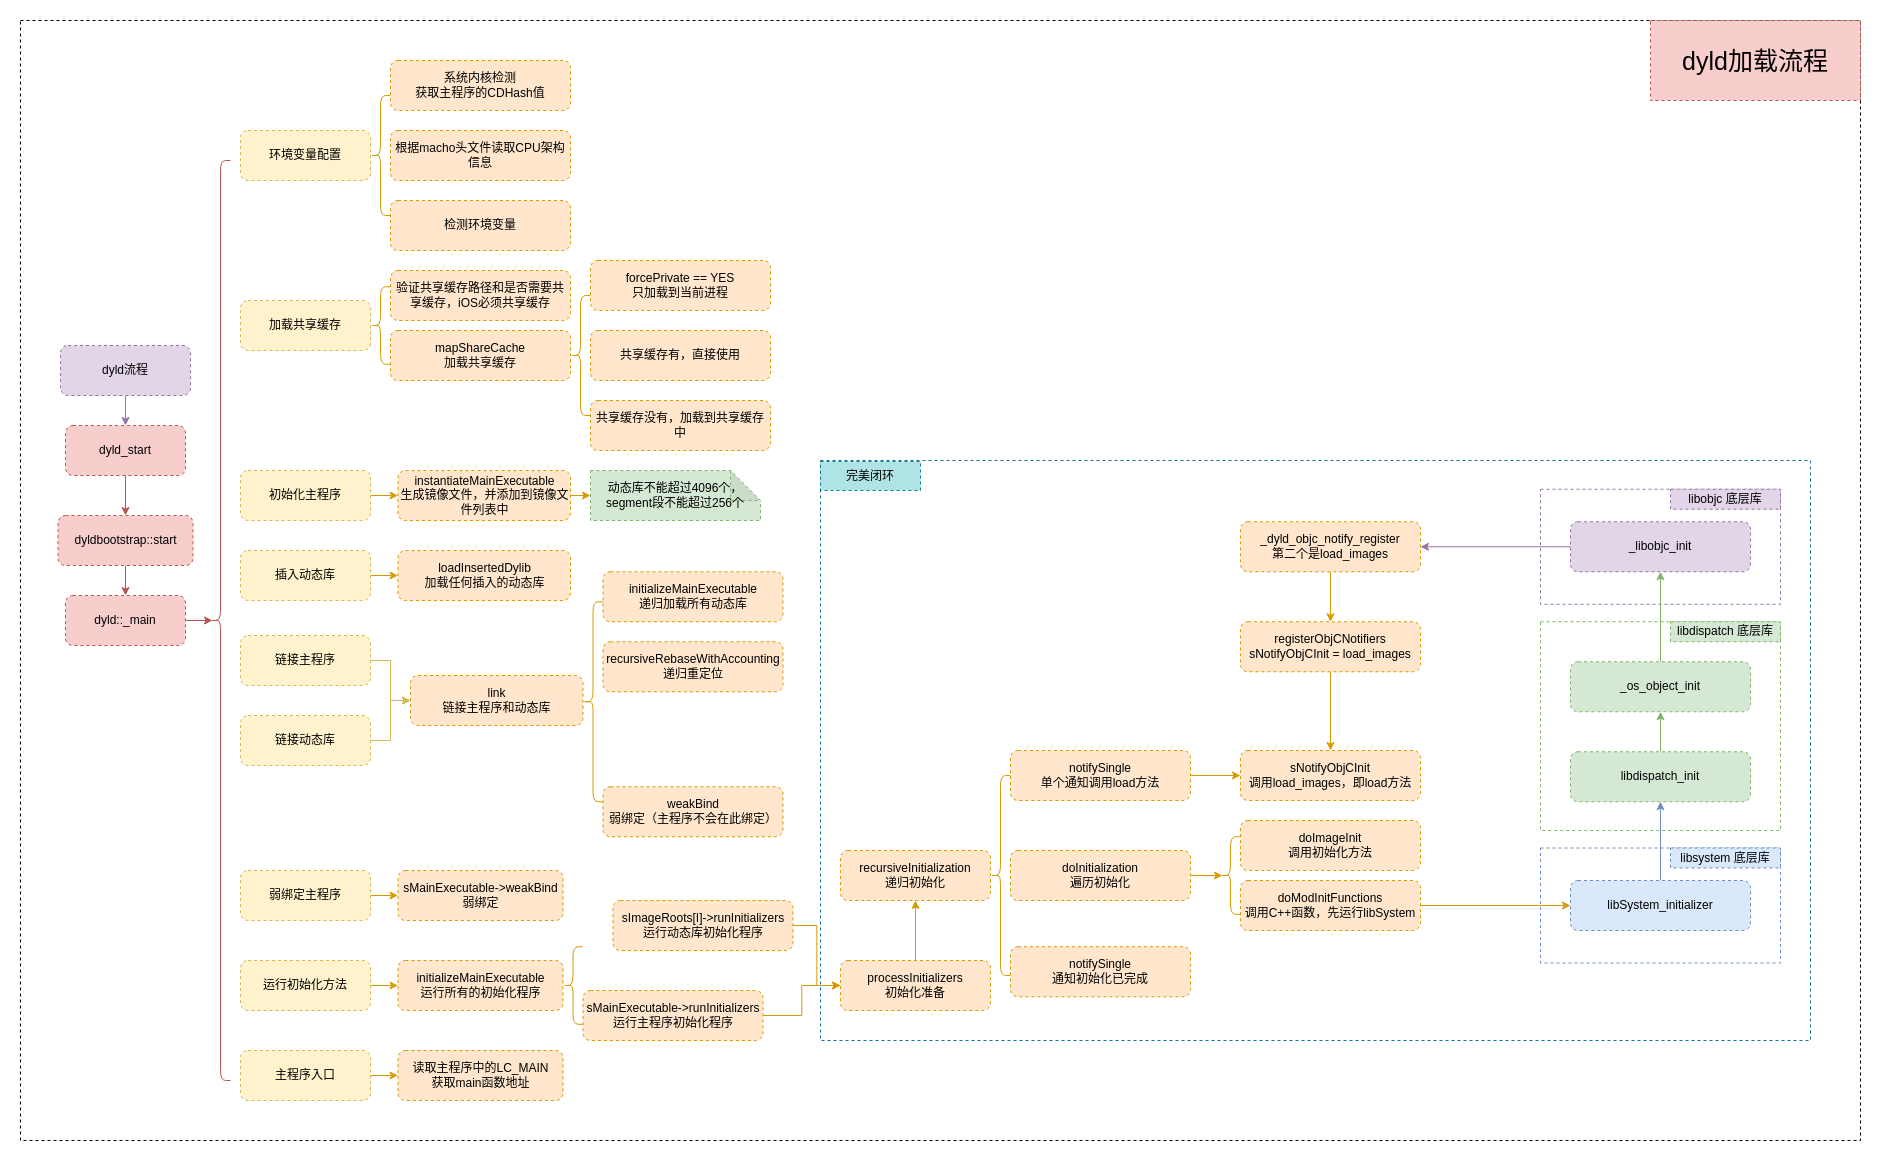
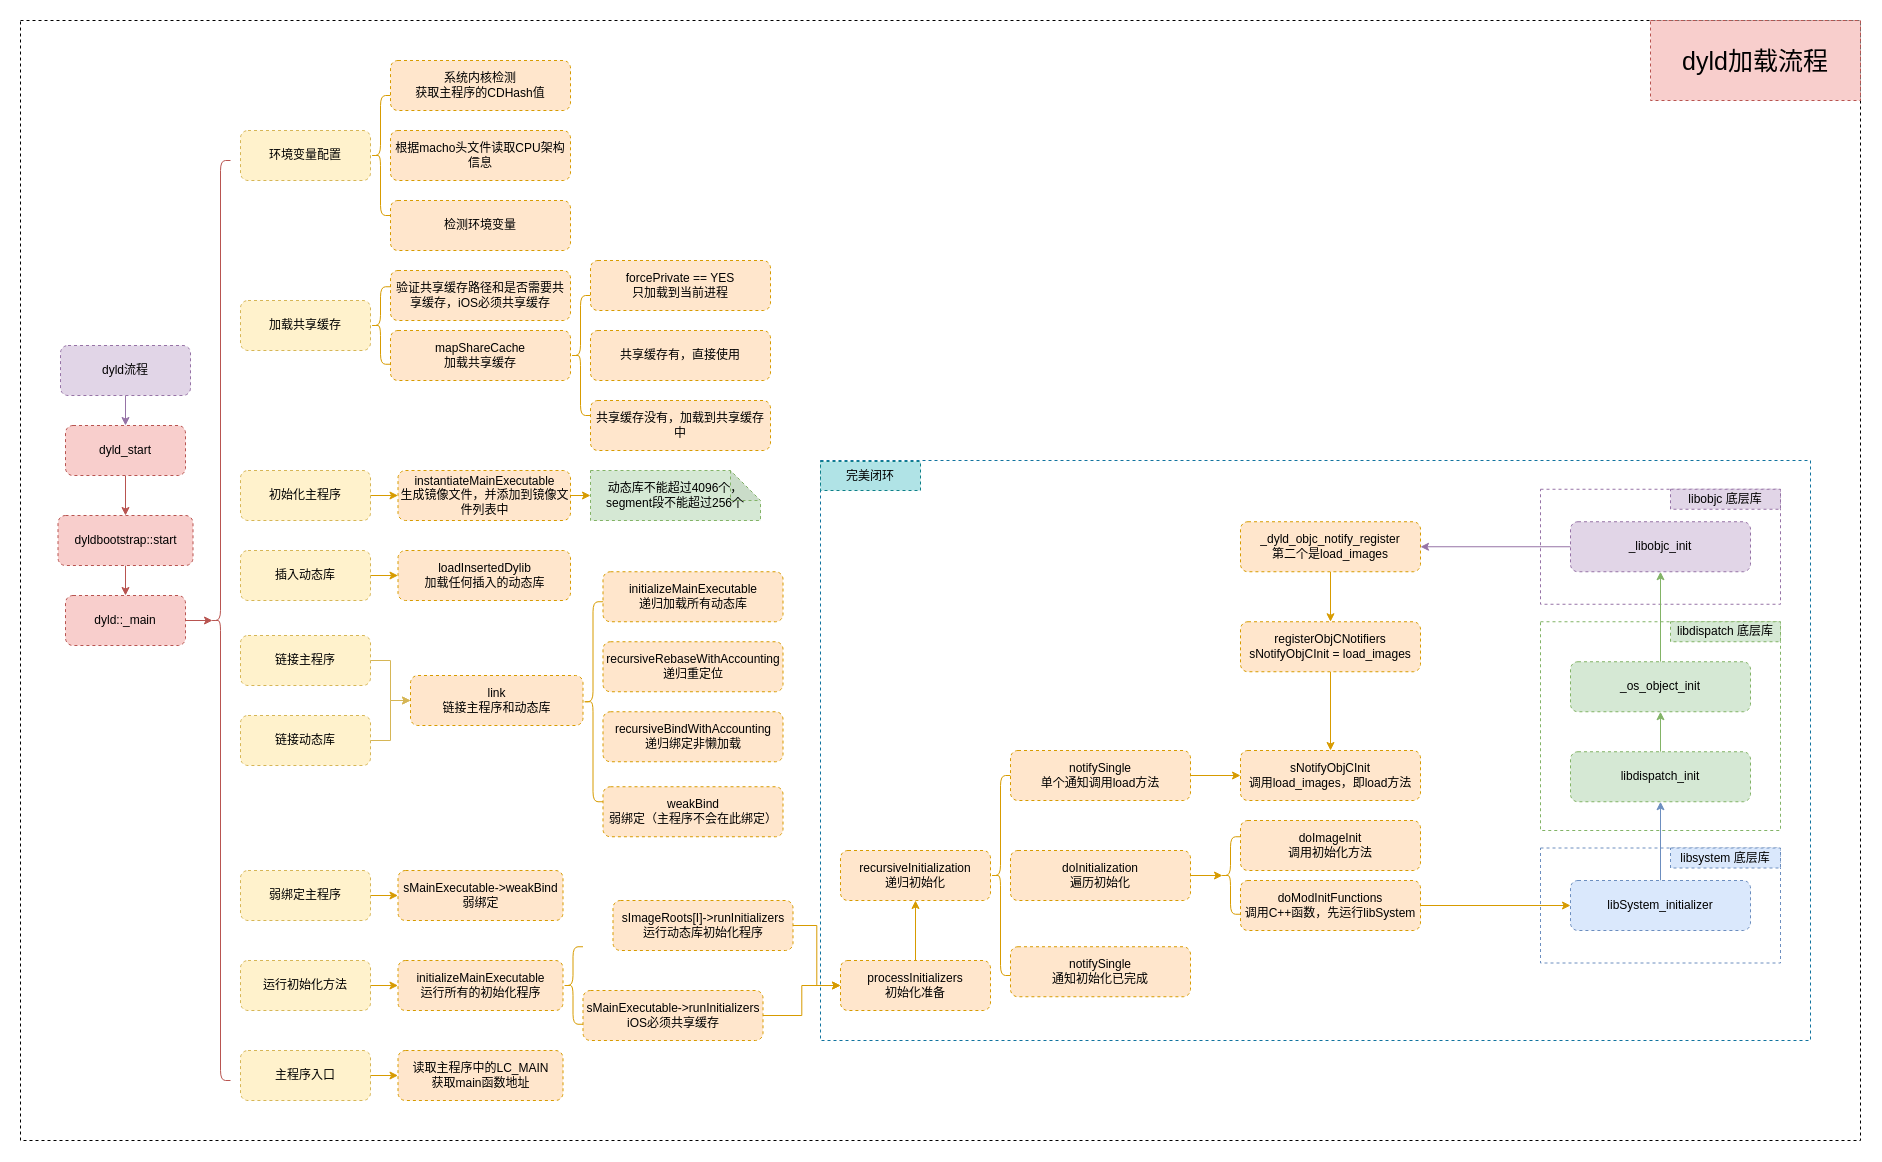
+ <mxCell id="46" value="recursiveBindWithAccounting&lt;br&gt;递归绑定非懒加载" style="rounded=1;whiteSpace=wrap;html=1;dashed=1;fillColor=#ffe6cc;strokeColor=#d79b00;" parent="1" vertex="1"><mxGeometry x="602.5" y="711.25" width="180" height="50" as="geometry" /></mxCell>
- <mxCell id="61" value="sMainExecutable-&amp;gt;runInitializers&lt;br&gt;运行主程序初始化程序" style="rounded=1;whiteSpace=wrap;html=1;dashed=1;fillColor=#ffe6cc;strokeColor=#d79b00;" parent="1" vertex="1"><mxGeometry x="582.5" y="990" width="180" height="50" as="geometry" /></mxCell>
+ <mxCell id="61" value="sMainExecutable-&amp;gt;runInitializers&lt;br&gt;iOS必须共享缓存" style="rounded=1;whiteSpace=wrap;html=1;dashed=1;fillColor=#ffe6cc;strokeColor=#d79b00;" parent="1" vertex="1"><mxGeometry x="582.5" y="990" width="180" height="50" as="geometry" /></mxCell>
